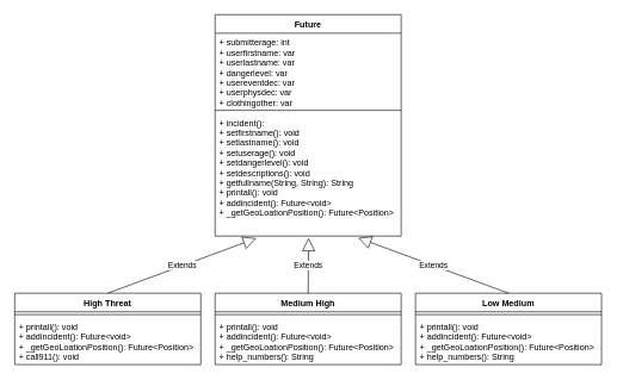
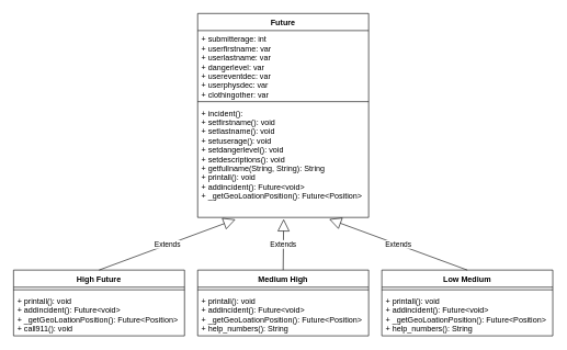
- <mxCell id="6" value="High Threat" style="swimlane;fontStyle=1;align=center;verticalAlign=top;childLayout=stackLayout;horizontal=1;startSize=26;horizontalStack=0;resizeParent=1;resizeParentMax=0;resizeLast=0;collapsible=1;marginBottom=0;" vertex="1" parent="1"><mxGeometry x="20" y="410" width="260" height="100" as="geometry" /></mxCell>
+ <mxCell id="6" value="High Future" style="swimlane;fontStyle=1;align=center;verticalAlign=top;childLayout=stackLayout;horizontal=1;startSize=26;horizontalStack=0;resizeParent=1;resizeParentMax=0;resizeLast=0;collapsible=1;marginBottom=0;" vertex="1" parent="1"><mxGeometry x="20" y="410" width="260" height="100" as="geometry" /></mxCell>
